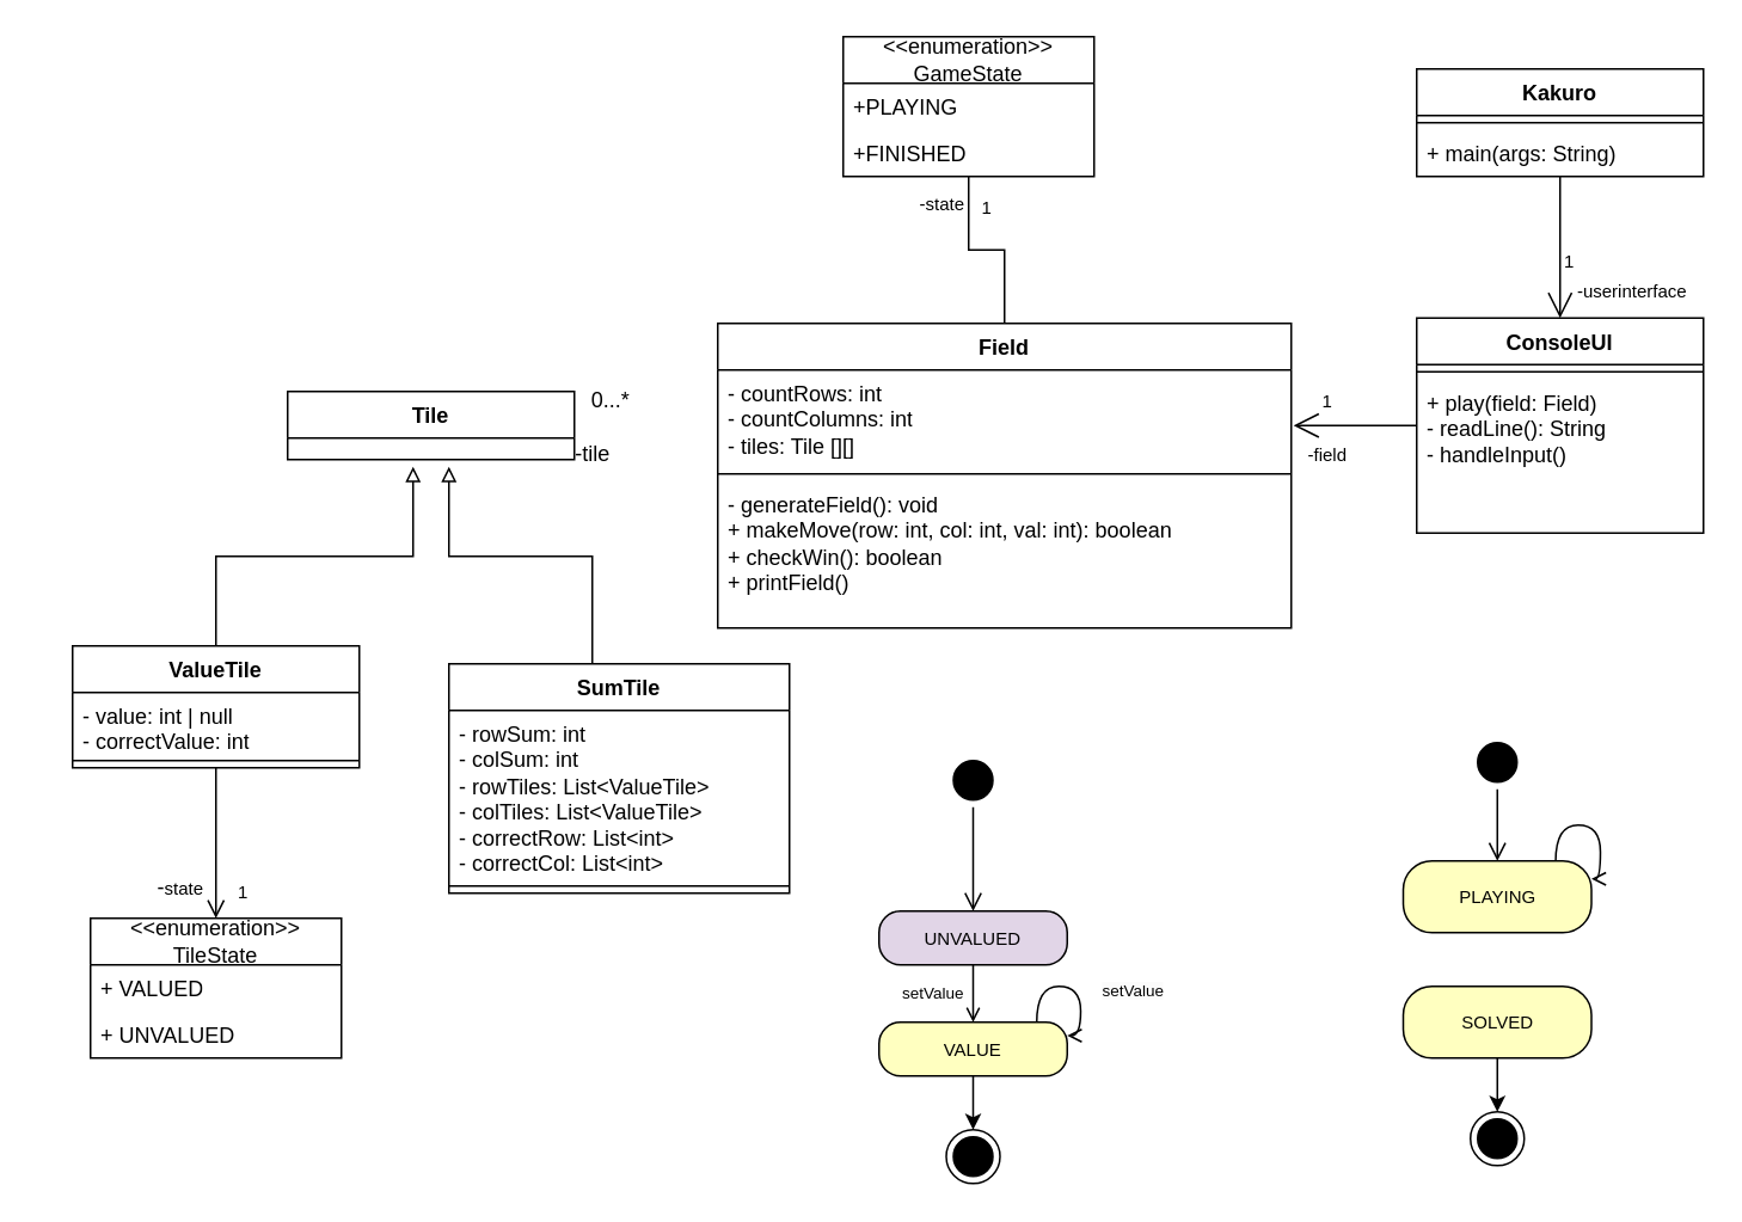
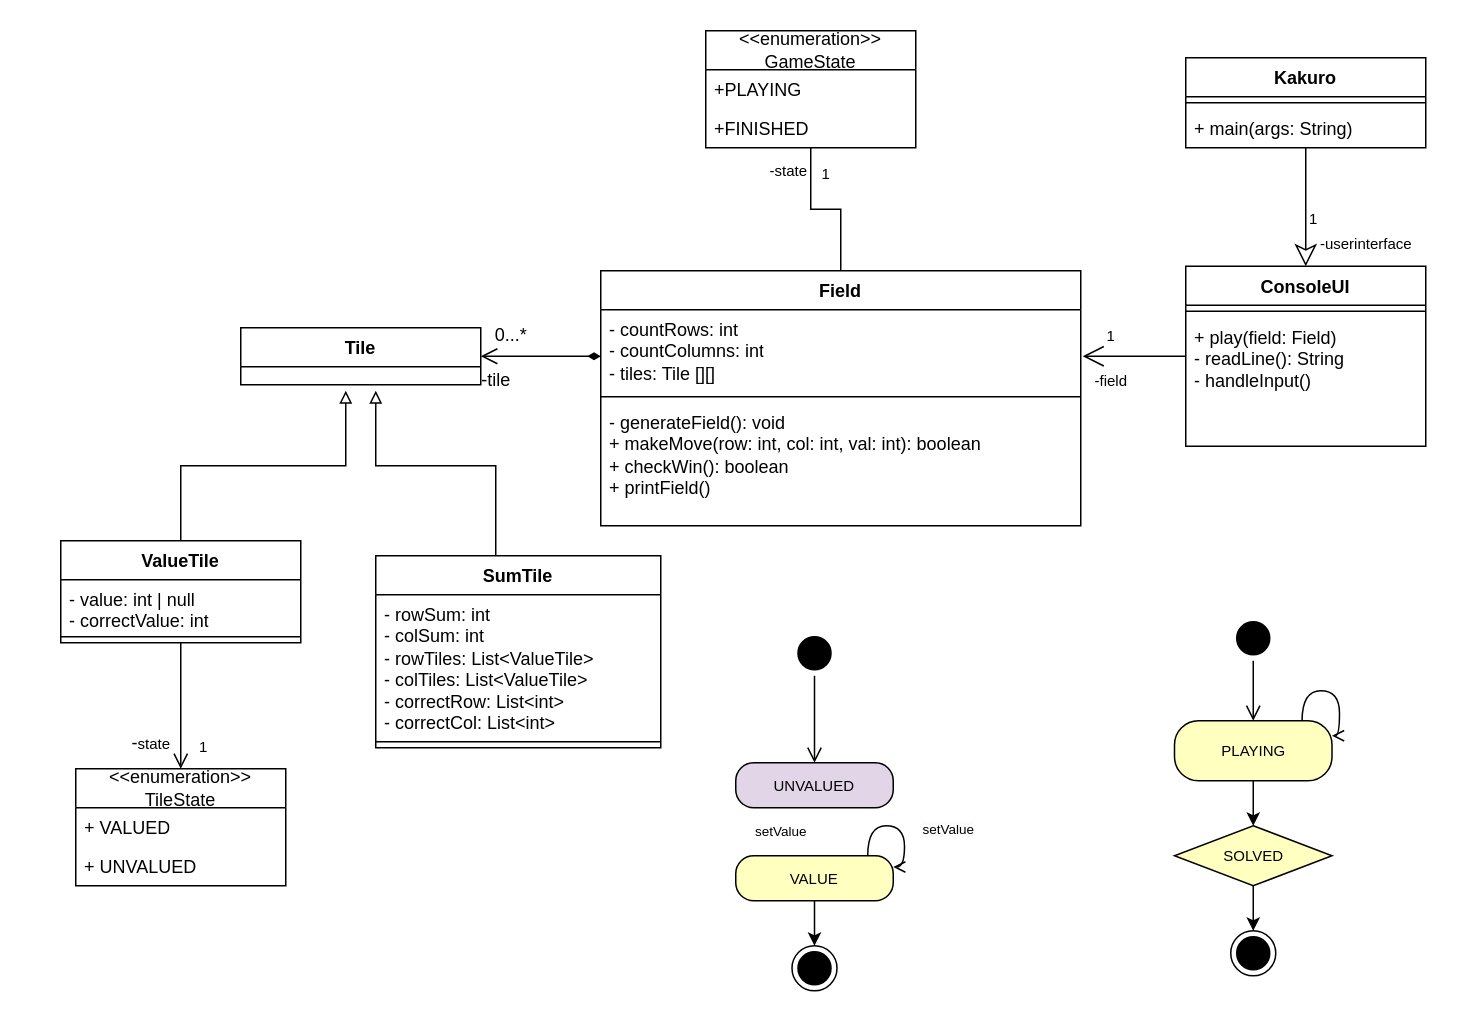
- <mxCell id="21" style="edgeStyle=orthogonalEdgeStyle;rounded=0;orthogonalLoop=1;jettySize=auto;html=1;entryX=0.5;entryY=0;entryDx=0;entryDy=0;endArrow=open;endFill=0;endSize=12;" parent="1" source="22" target="17" edge="1"><mxGeometry relative="1" as="geometry" /></mxCell>
+ <mxCell id="21" style="edgeStyle=orthogonalEdgeStyle;rounded=0;orthogonalLoop=1;jettySize=auto;html=1;entryX=0.5;entryY=0;entryDx=0;entryDy=0;endArrow=classic;endFill=0;endSize=12;" parent="1" source="22" target="17" edge="1"><mxGeometry relative="1" as="geometry" /></mxCell>
+ <mxCell id="2" style="edgeStyle=orthogonalEdgeStyle;rounded=0;orthogonalLoop=1;jettySize=auto;html=1;entryX=1;entryY=0.5;entryDx=0;entryDy=0;endArrow=open;startFill=1;startArrow=diamondThin;endFill=0;endSize=9;" parent="1" source="4" target="9" edge="1"><mxGeometry relative="1" as="geometry"><mxPoint x="308.24" y="236.096" as="targetPoint" /><Array as="points"><mxPoint x="340" y="237" /><mxPoint x="340" y="237" /></Array></mxGeometry></mxCell>
+ <mxCell id="54" style="edgeStyle=orthogonalEdgeStyle;rounded=0;orthogonalLoop=1;jettySize=auto;html=1;" parent="1" source="55" target="57" edge="1"><mxGeometry relative="1" as="geometry"><mxPoint x="835" y="550" as="targetPoint" /></mxGeometry></mxCell>
- <mxCell id="43" style="edgeStyle=orthogonalEdgeStyle;rounded=0;orthogonalLoop=1;jettySize=auto;html=1;entryX=0.5;entryY=0;entryDx=0;entryDy=0;endArrow=open;endFill=0;" parent="1" source="44" target="47" edge="1"><mxGeometry relative="1" as="geometry" /></mxCell>
- <mxCell id="57" value="&lt;font style=&quot;font-size: 10px;&quot;&gt;SOLVED&lt;/font&gt;" style="rounded=1;whiteSpace=wrap;html=1;arcSize=40;fontColor=#000000;fillColor=#ffffc0;strokeColor=light-dark(#000000, #ff9090);" parent="1" vertex="1"><mxGeometry x="782.5" y="550" width="105" height="40" as="geometry" /></mxCell>
+ <mxCell id="57" value="&lt;font style=&quot;font-size: 10px;&quot;&gt;SOLVED&lt;/font&gt;" style="rhombus;whiteSpace=wrap;html=1;arcSize=40;fontColor=#000000;fillColor=#ffffc0;strokeColor=light-dark(#000000, #ff9090);" parent="1" vertex="1"><mxGeometry x="782.5" y="550" width="105" height="40" as="geometry" /></mxCell>
